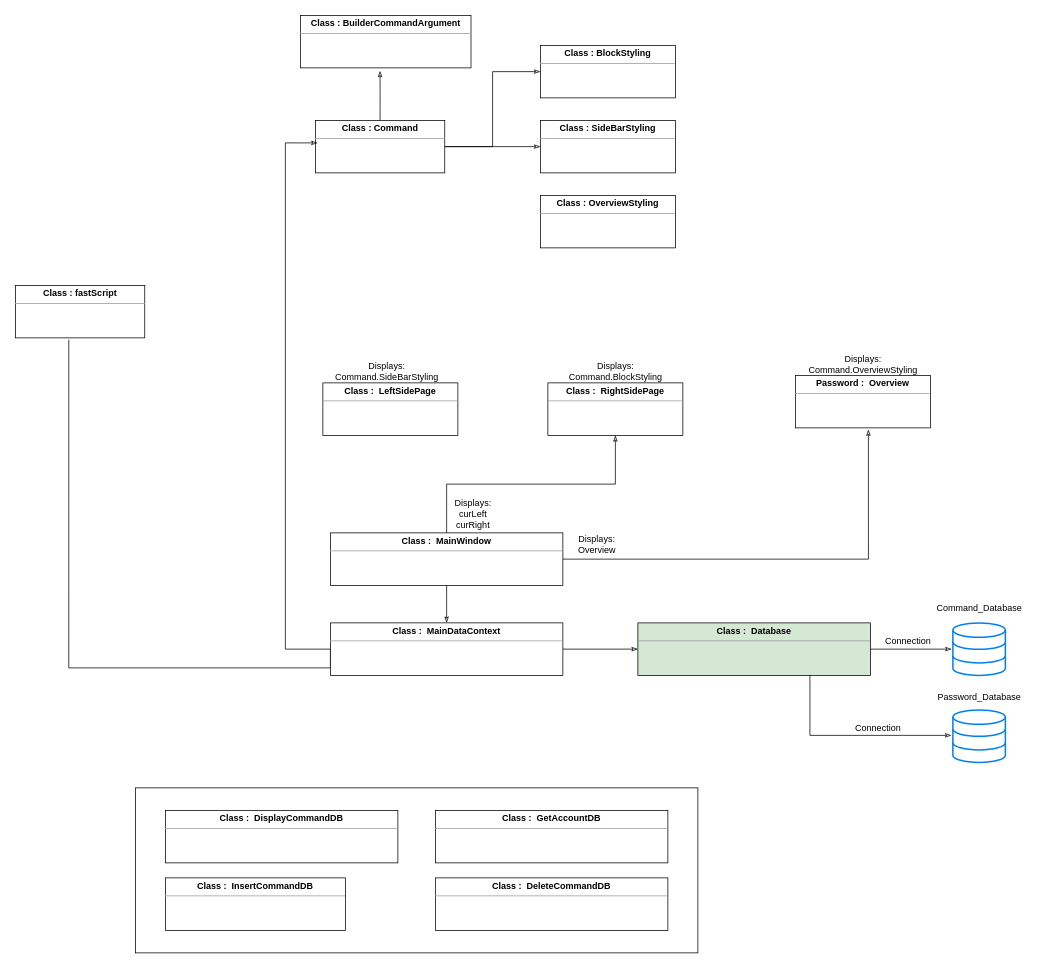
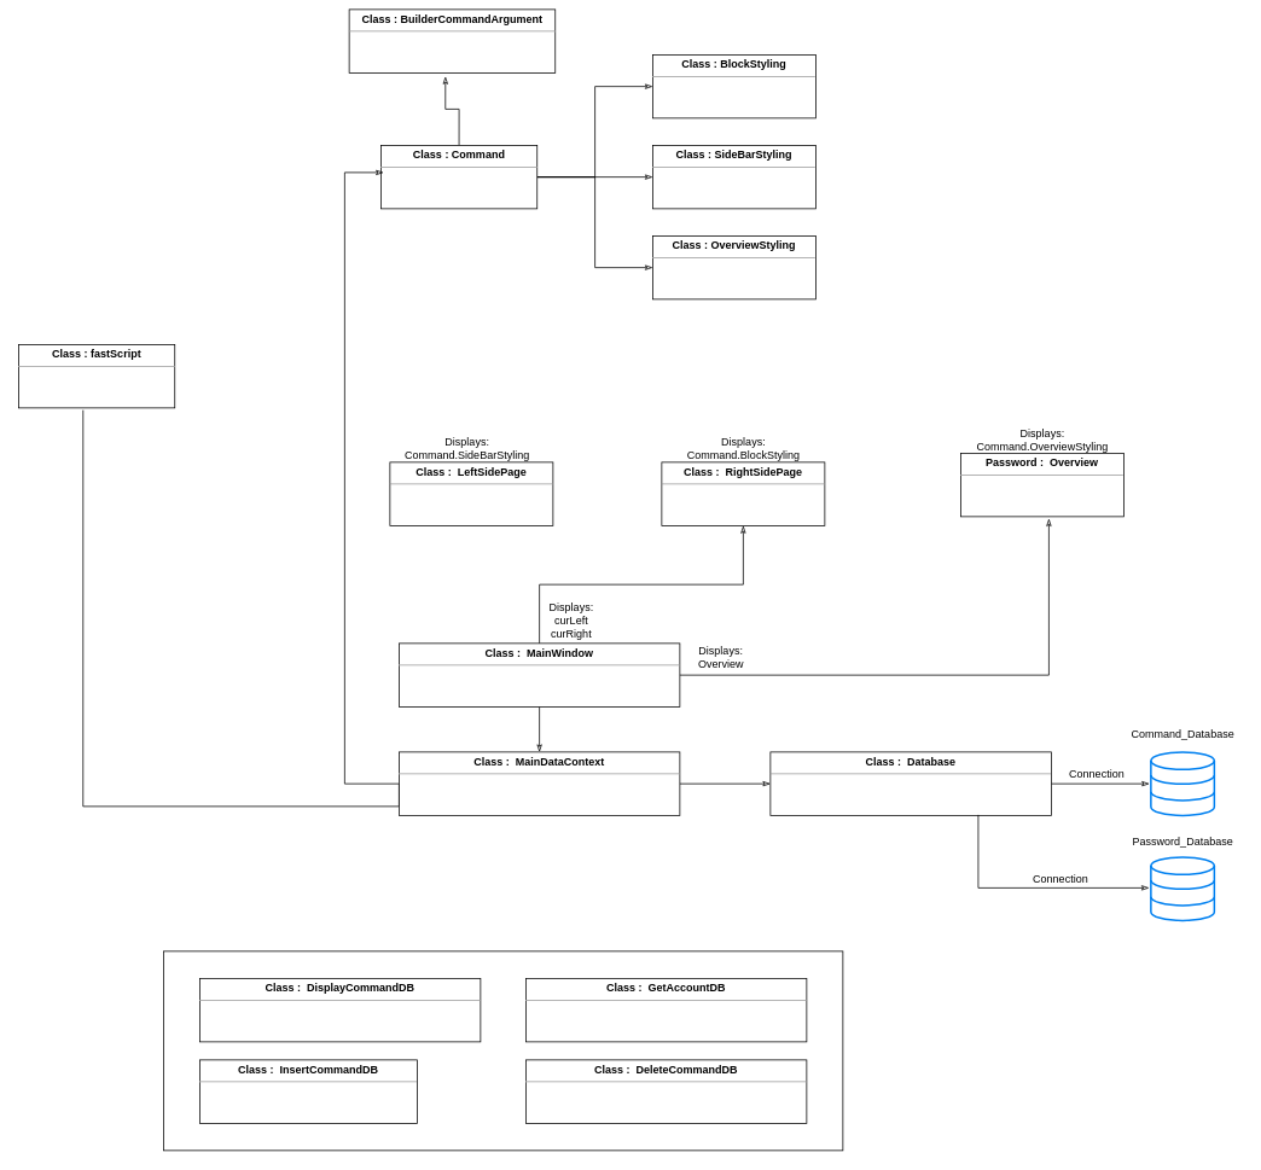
- <mxCell id="4" value="&lt;p style=&quot;margin: 0px ; margin-top: 4px ; text-align: center&quot;&gt;&lt;b&gt;Class : BuilderCommandArgument&lt;/b&gt;&lt;/p&gt;&lt;hr size=&quot;1&quot;&gt;&lt;div style=&quot;height: 2px&quot;&gt;&lt;/div&gt;" style="verticalAlign=top;align=left;overflow=fill;fontSize=12;fontFamily=Helvetica;html=1;" parent="1" vertex="1"><mxGeometry x="400" y="20" width="227.5" height="70" as="geometry" /></mxCell>
+ <mxCell id="4" value="&lt;p style=&quot;margin: 0px ; margin-top: 4px ; text-align: center&quot;&gt;&lt;b&gt;Class : BuilderCommandArgument&lt;/b&gt;&lt;/p&gt;&lt;hr size=&quot;1&quot;&gt;&lt;div style=&quot;height: 2px&quot;&gt;&lt;/div&gt;" style="verticalAlign=top;align=left;overflow=fill;fontSize=12;fontFamily=Helvetica;html=1;" parent="1" vertex="1"><mxGeometry x="385" y="10" width="227.5" height="70" as="geometry" /></mxCell>
+ <mxCell id="8" style="edgeStyle=orthogonalEdgeStyle;rounded=0;orthogonalLoop=1;jettySize=auto;html=1;exitX=1;exitY=0.5;exitDx=0;exitDy=0;entryX=0;entryY=0.5;entryDx=0;entryDy=0;endArrow=classicThin;endFill=0;" parent="1" source="9" target="22" edge="1"><mxGeometry relative="1" as="geometry" /></mxCell>
- <mxCell id="30" value="&lt;p style=&quot;margin: 0px ; margin-top: 4px ; text-align: center&quot;&gt;&lt;b&gt;Class :&amp;nbsp; Database&lt;/b&gt;&lt;/p&gt;&lt;hr size=&quot;1&quot;&gt;&lt;div style=&quot;height: 2px&quot;&gt;&lt;/div&gt;" style="verticalAlign=top;align=left;overflow=fill;fontSize=12;fontFamily=Helvetica;html=1;fillColor=#d5e8d4;" parent="1" vertex="1"><mxGeometry x="850" y="830" width="310" height="70" as="geometry" /></mxCell>
+ <mxCell id="30" value="&lt;p style=&quot;margin: 0px ; margin-top: 4px ; text-align: center&quot;&gt;&lt;b&gt;Class :&amp;nbsp; Database&lt;/b&gt;&lt;/p&gt;&lt;hr size=&quot;1&quot;&gt;&lt;div style=&quot;height: 2px&quot;&gt;&lt;/div&gt;" style="verticalAlign=top;align=left;overflow=fill;fontSize=12;fontFamily=Helvetica;html=1;" parent="1" vertex="1"><mxGeometry x="850" y="830" width="310" height="70" as="geometry" /></mxCell>
